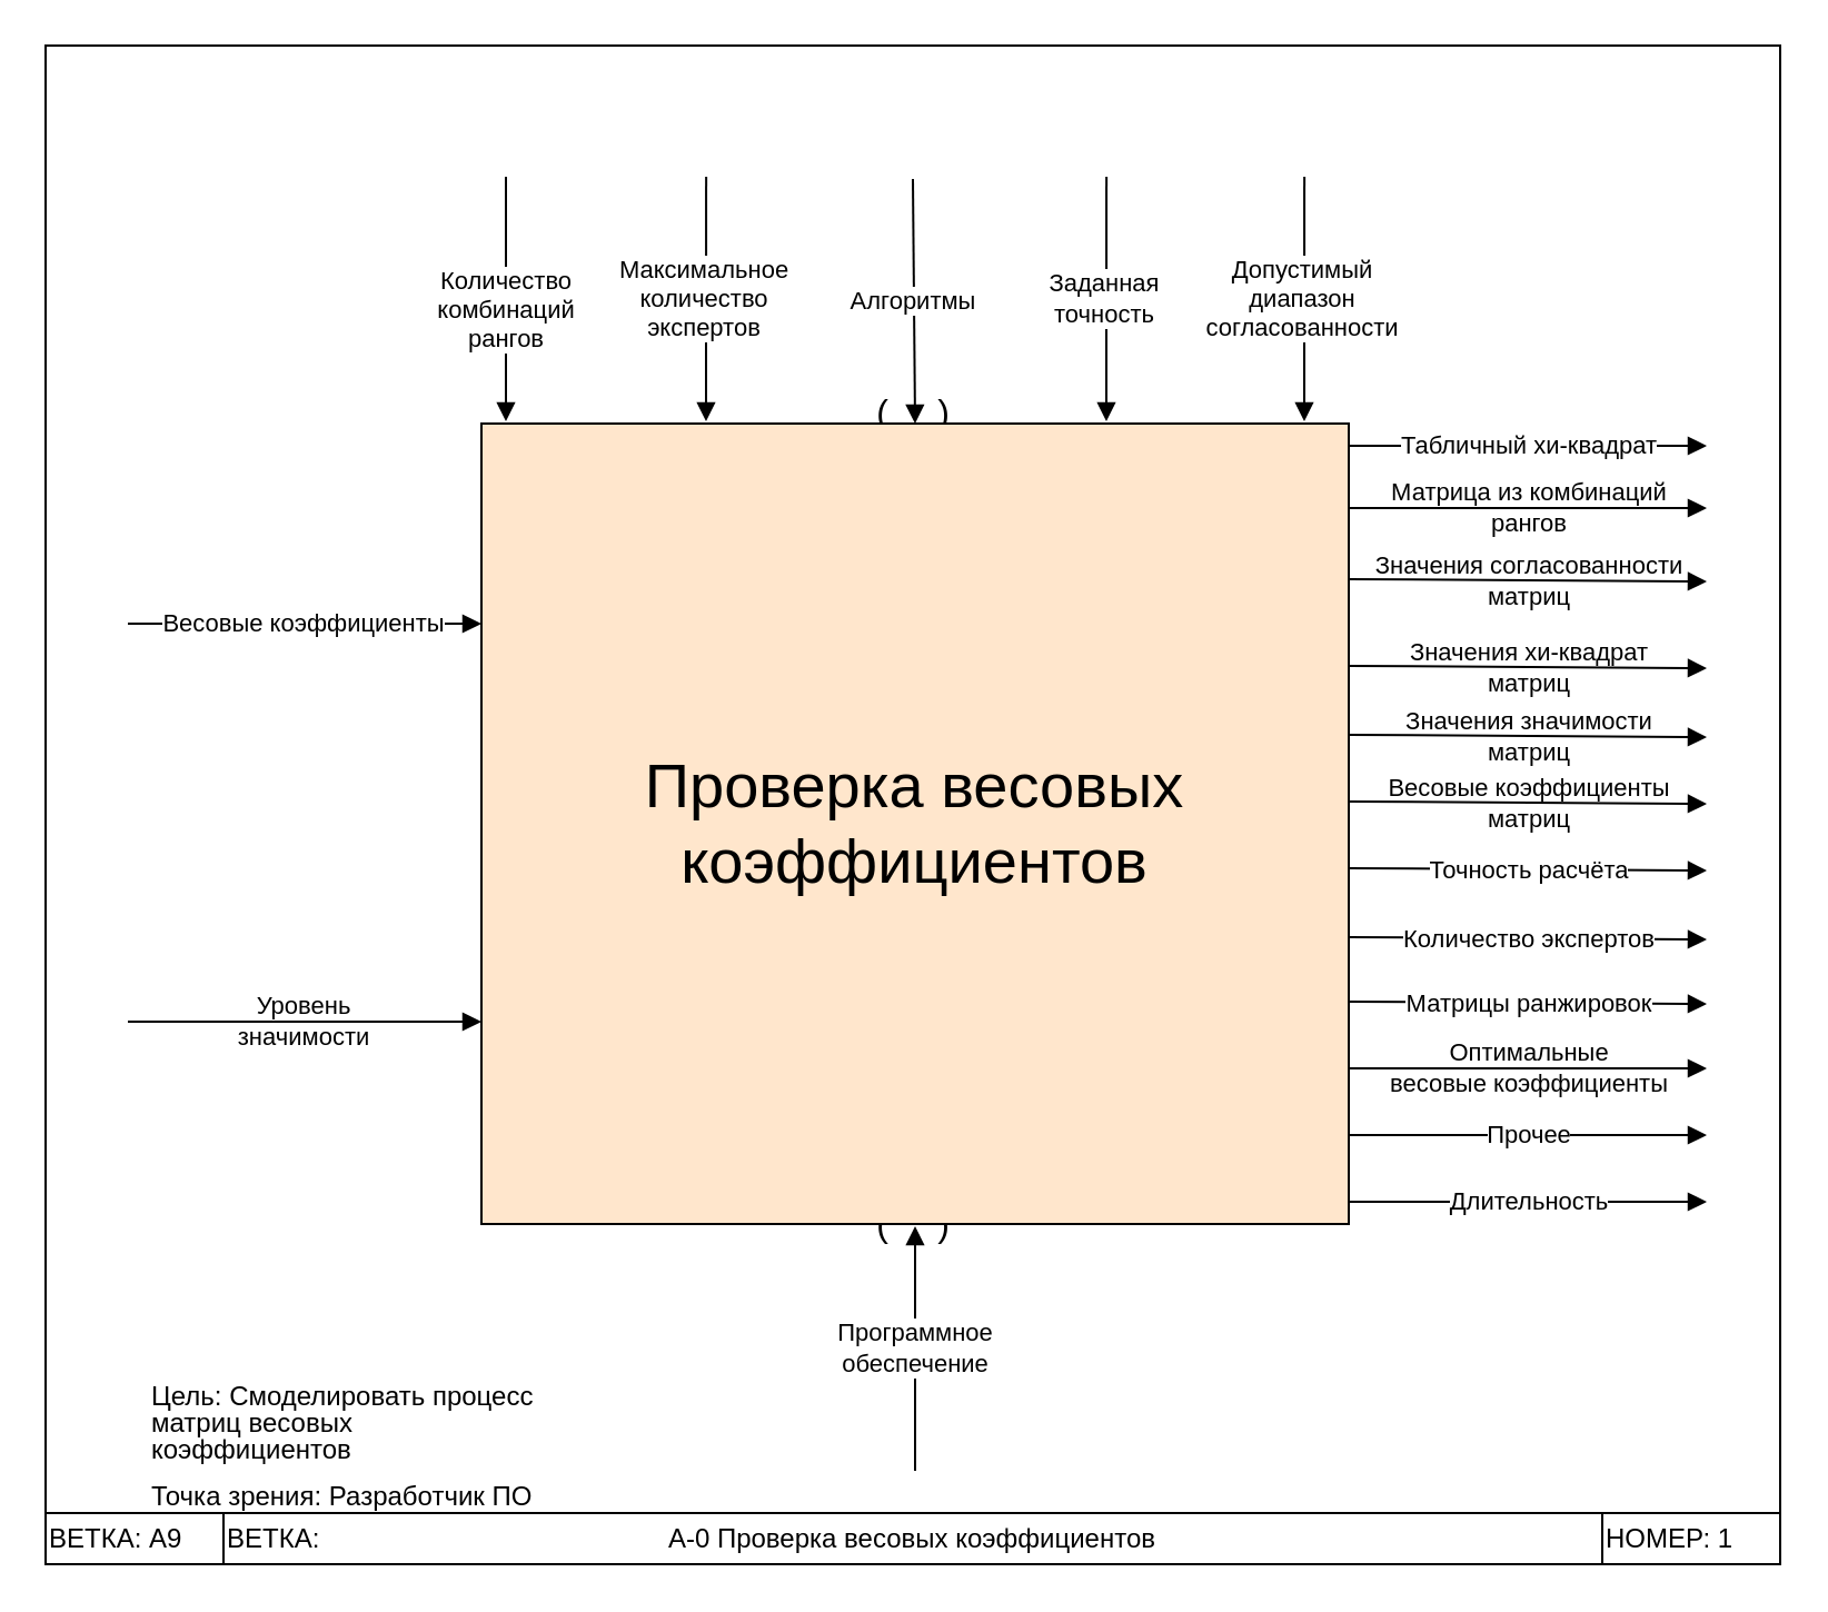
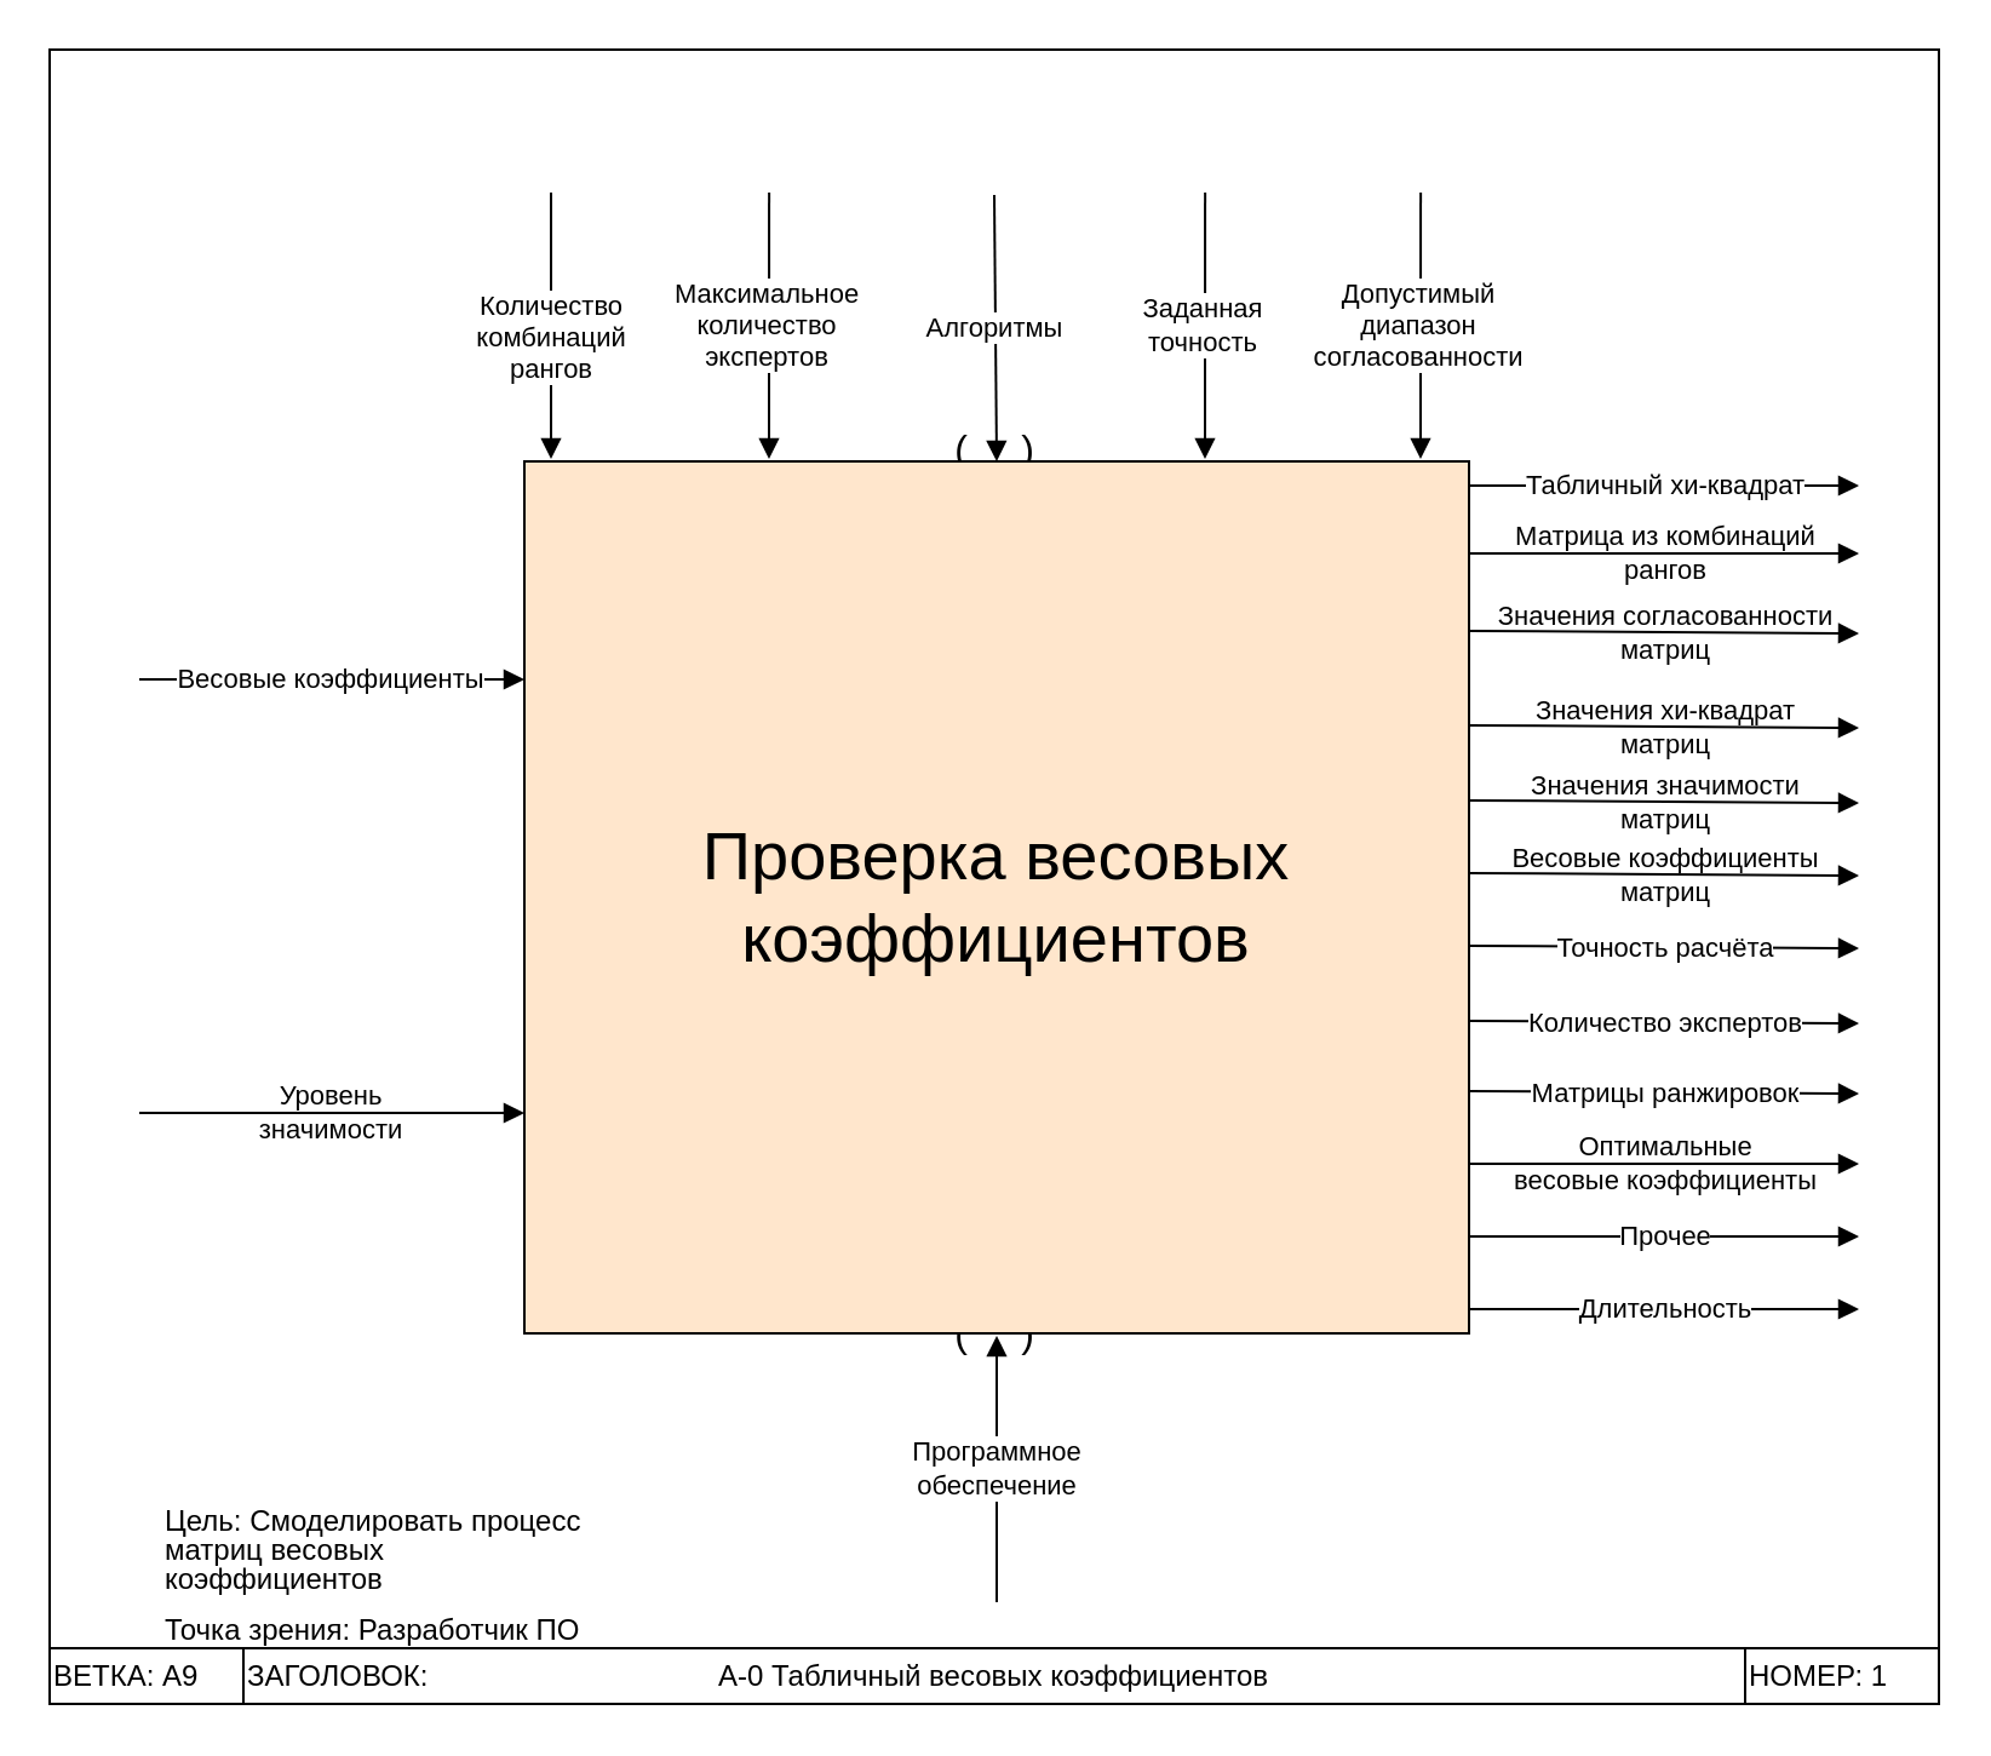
- <mxCell id="6" value="ВЕТКА:&amp;nbsp;" style="text;html=1;strokeColor=none;fillColor=none;align=left;verticalAlign=middle;whiteSpace=wrap;rounded=0;glass=0;" parent="3" vertex="1"><mxGeometry x="80" y="660" width="80" height="23" as="geometry" /></mxCell>
+ <mxCell id="6" value="ЗАГОЛОВОК:&amp;nbsp;" style="text;html=1;strokeColor=none;fillColor=none;align=left;verticalAlign=middle;whiteSpace=wrap;rounded=0;glass=0;" parent="3" vertex="1"><mxGeometry x="80" y="660" width="80" height="23" as="geometry" /></mxCell>
- <mxCell id="7" value="А-0 Проверка весовых коэффициентов" style="text;html=1;strokeColor=none;fillColor=none;align=center;verticalAlign=middle;whiteSpace=wrap;rounded=0;glass=0;" parent="3" vertex="1"><mxGeometry x="80" y="660" width="620" height="23" as="geometry" /></mxCell>
+ <mxCell id="7" value="А-0 Табличный весовых коэффициентов" style="text;html=1;strokeColor=none;fillColor=none;align=center;verticalAlign=middle;whiteSpace=wrap;rounded=0;glass=0;" parent="3" vertex="1"><mxGeometry x="80" y="660" width="620" height="23" as="geometry" /></mxCell>
